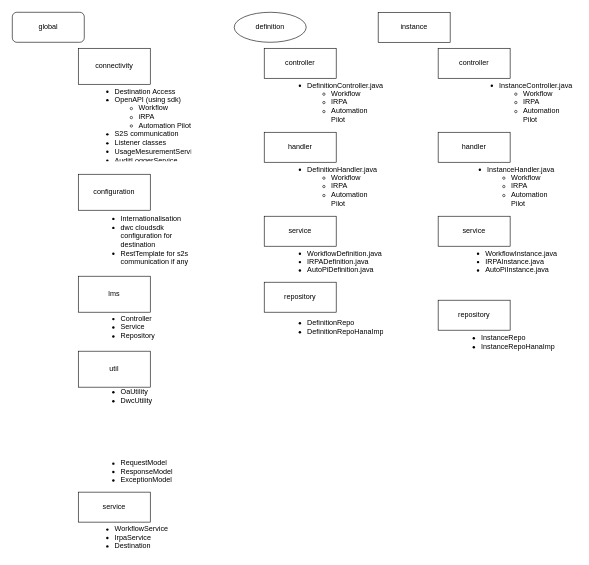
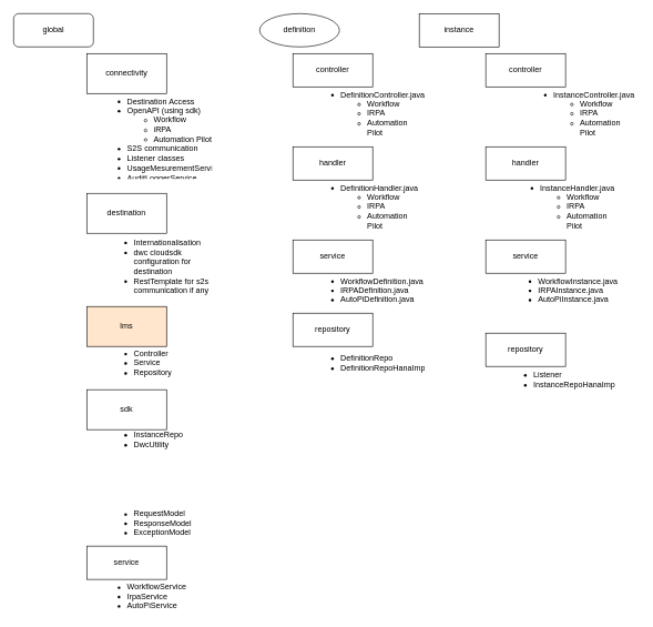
- <mxCell id="5" value="configuration" style="rounded=0;whiteSpace=wrap;html=1;" vertex="1" parent="1"><mxGeometry x="130" y="290" width="120" height="60" as="geometry" /></mxCell>
+ <mxCell id="5" value="destination" style="rounded=0;whiteSpace=wrap;html=1;" vertex="1" parent="1"><mxGeometry x="130" y="290" width="120" height="60" as="geometry" /></mxCell>
- <mxCell id="7" value="lms" style="rounded=0;whiteSpace=wrap;html=1;" vertex="1" parent="1"><mxGeometry x="130" y="460" width="120" height="60" as="geometry" /></mxCell>
+ <mxCell id="7" value="lms" style="rounded=0;whiteSpace=wrap;html=1;fillColor=#ffe6cc;" vertex="1" parent="1"><mxGeometry x="130" y="460" width="120" height="60" as="geometry" /></mxCell>
- <mxCell id="31" value="&lt;ul&gt;&lt;li&gt;InstanceRepo&lt;/li&gt;&lt;li&gt;InstanceRepoHanaImp&lt;/li&gt;&lt;/ul&gt;" style="text;strokeColor=none;fillColor=none;html=1;whiteSpace=wrap;verticalAlign=middle;overflow=hidden;" vertex="1" parent="1"><mxGeometry x="760" y="540" width="170" height="60" as="geometry" /></mxCell>
+ <mxCell id="31" value="&lt;ul&gt;&lt;li&gt;Listener&lt;/li&gt;&lt;li&gt;InstanceRepoHanaImp&lt;/li&gt;&lt;/ul&gt;" style="text;strokeColor=none;fillColor=none;html=1;whiteSpace=wrap;verticalAlign=middle;overflow=hidden;" vertex="1" parent="1"><mxGeometry x="760" y="540" width="170" height="60" as="geometry" /></mxCell>
- <mxCell id="9" value="util" style="rounded=0;whiteSpace=wrap;html=1;" vertex="1" parent="1"><mxGeometry x="130" y="585" width="120" height="60" as="geometry" /></mxCell>
+ <mxCell id="9" value="sdk" style="rounded=0;whiteSpace=wrap;html=1;" vertex="1" parent="1"><mxGeometry x="130" y="585" width="120" height="60" as="geometry" /></mxCell>
- <mxCell id="10" value="&lt;ul&gt;&lt;li&gt;OaUtility&lt;/li&gt;&lt;li&gt;DwcUtility&amp;nbsp;&lt;/li&gt;&lt;/ul&gt;" style="text;strokeColor=none;fillColor=none;html=1;whiteSpace=wrap;verticalAlign=middle;overflow=hidden;" vertex="1" parent="1"><mxGeometry x="159" y="630" width="131" height="60" as="geometry" /></mxCell>
+ <mxCell id="10" value="&lt;ul&gt;&lt;li&gt;InstanceRepo&lt;/li&gt;&lt;li&gt;DwcUtility&amp;nbsp;&lt;/li&gt;&lt;/ul&gt;" style="text;strokeColor=none;fillColor=none;html=1;whiteSpace=wrap;verticalAlign=middle;overflow=hidden;" vertex="1" parent="1"><mxGeometry x="159" y="630" width="131" height="60" as="geometry" /></mxCell>
- <mxCell id="28" value="&lt;ul&gt;&lt;li&gt;WorkflowService&lt;/li&gt;&lt;li&gt;IrpaService&lt;/li&gt;&lt;li&gt;Destination&lt;/li&gt;&lt;li&gt;&lt;/li&gt;&lt;/ul&gt;" style="text;strokeColor=none;fillColor=none;html=1;whiteSpace=wrap;verticalAlign=middle;overflow=hidden;" vertex="1" parent="1"><mxGeometry x="149" y="860" width="131" height="60" as="geometry" /></mxCell>
+ <mxCell id="28" value="&lt;ul&gt;&lt;li&gt;WorkflowService&lt;/li&gt;&lt;li&gt;IrpaService&lt;/li&gt;&lt;li&gt;AutoPiService&lt;/li&gt;&lt;li&gt;&lt;/li&gt;&lt;/ul&gt;" style="text;strokeColor=none;fillColor=none;html=1;whiteSpace=wrap;verticalAlign=middle;overflow=hidden;" vertex="1" parent="1"><mxGeometry x="149" y="860" width="131" height="60" as="geometry" /></mxCell>
